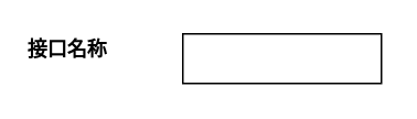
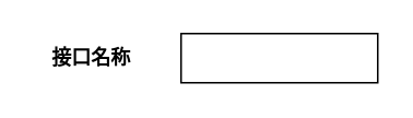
- <mxCell id="3" value="&lt;b&gt;接口名称&lt;/b&gt;" style="text;html=1;align=center;verticalAlign=middle;resizable=0;points=[];autosize=1;strokeColor=none;fillColor=none;" vertex="1" parent="1"><mxGeometry x="5" y="15" width="70" height="30" as="geometry" /></mxCell>
+ <mxCell id="3" value="&lt;b&gt;接口名称&lt;/b&gt;" style="text;html=1;align=center;verticalAlign=middle;resizable=0;points=[];autosize=1;strokeColor=none;fillColor=none;" vertex="1" parent="1"><mxGeometry x="20" y="20" width="70" height="30" as="geometry" /></mxCell>
